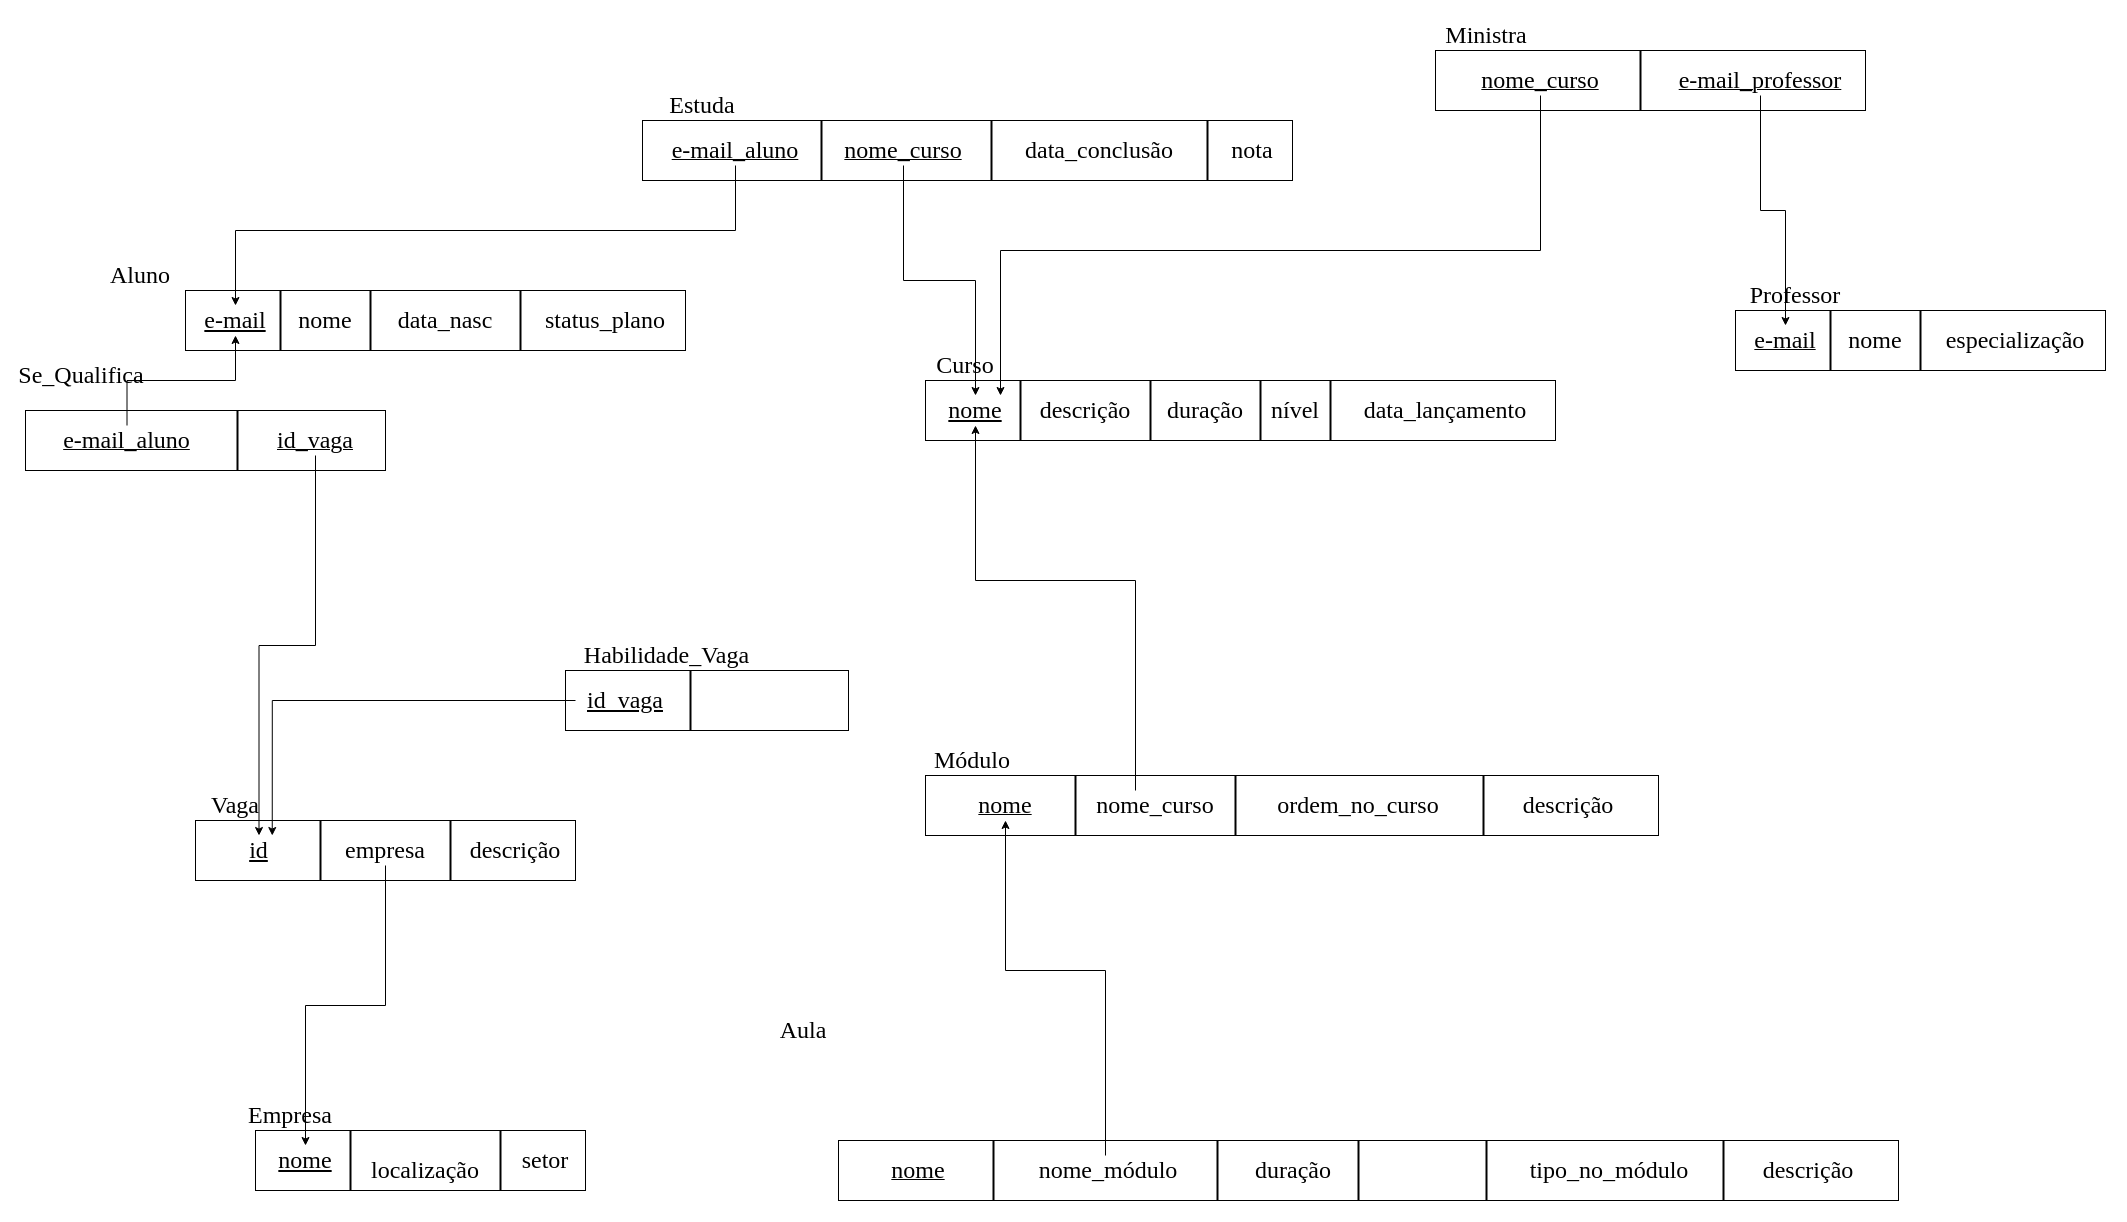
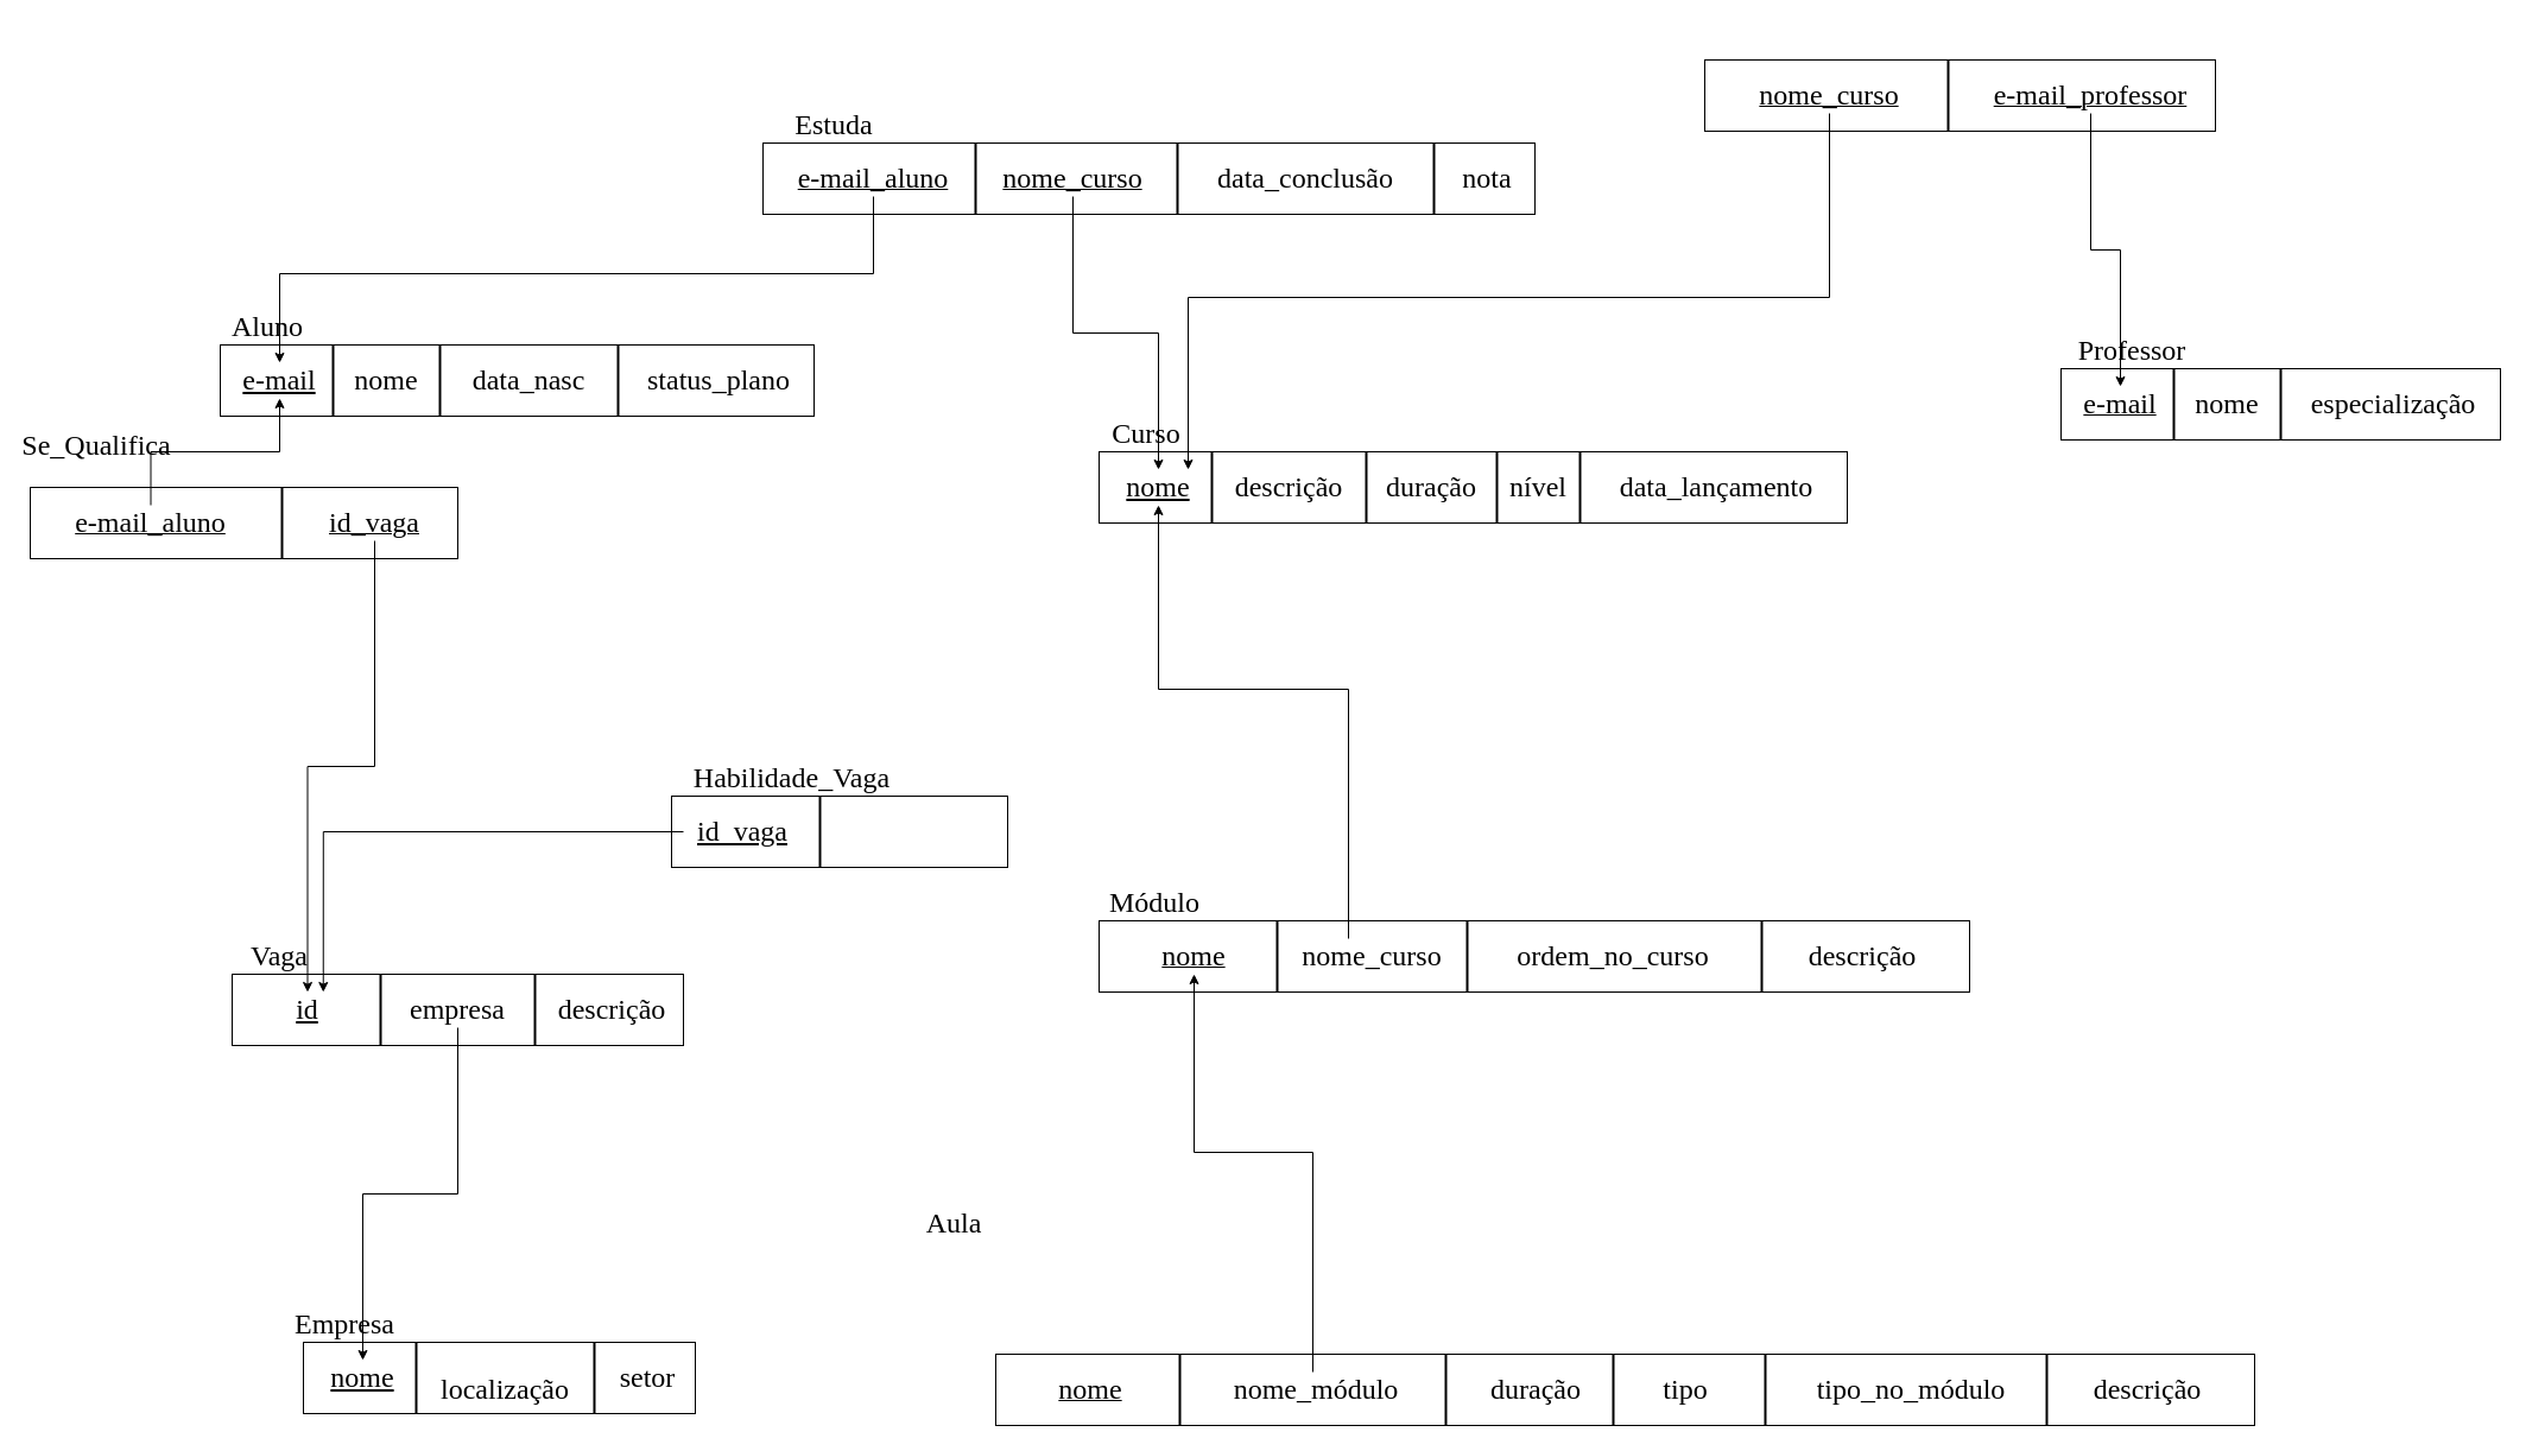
- <mxCell id="74" value="&lt;font face=&quot;Verdana&quot; style=&quot;font-size: 24px;&quot;&gt;Ministra&lt;/font&gt;" style="text;html=1;align=center;verticalAlign=middle;whiteSpace=wrap;rounded=0;" parent="1" vertex="1"><mxGeometry x="1456" y="20" width="60" height="30" as="geometry" /></mxCell>
- <mxCell id="3" value="&lt;font face=&quot;Verdana&quot; style=&quot;font-size: 24px;&quot;&gt;Aluno&lt;/font&gt;" style="text;html=1;align=center;verticalAlign=middle;whiteSpace=wrap;rounded=0;" parent="1" vertex="1"><mxGeometry x="110" y="260" width="60" height="30" as="geometry" /></mxCell>
+ <mxCell id="3" value="&lt;font face=&quot;Verdana&quot; style=&quot;font-size: 24px;&quot;&gt;Aluno&lt;/font&gt;" style="text;html=1;align=center;verticalAlign=middle;whiteSpace=wrap;rounded=0;" parent="1" vertex="1"><mxGeometry x="195" y="260" width="60" height="30" as="geometry" /></mxCell>
+ <mxCell id="41" value="&lt;font face=&quot;Verdana&quot; style=&quot;font-size: 24px;&quot;&gt;tipo&lt;/font&gt;" style="text;html=1;align=center;verticalAlign=middle;whiteSpace=wrap;rounded=0;" parent="1" vertex="1"><mxGeometry x="1389" y="1155" width="60" height="30" as="geometry" /></mxCell>
